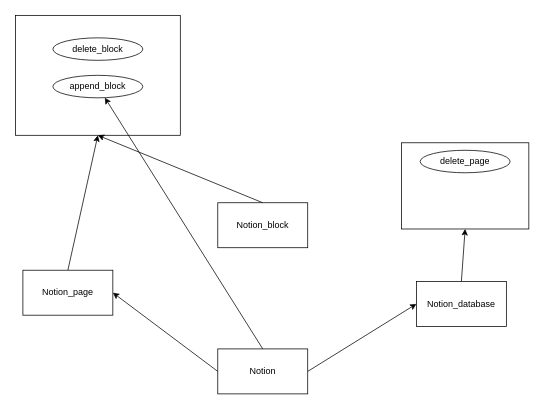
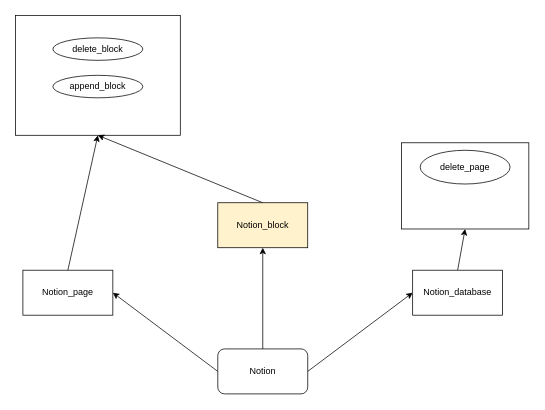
- <mxCell id="14" value="delete_page" style="ellipse;whiteSpace=wrap;html=1;" vertex="1" parent="1"><mxGeometry x="560" y="200" width="120" height="30" as="geometry" /></mxCell>
+ <mxCell id="14" value="delete_page" style="ellipse;whiteSpace=wrap;html=1;" vertex="1" parent="1"><mxGeometry x="560" y="200" width="120" height="45" as="geometry" /></mxCell>
- <mxCell id="4" style="edgeStyle=none;html=1;exitX=0.5;exitY=0;exitDx=0;exitDy=0;" edge="1" parent="1" source="7" target="15"><mxGeometry relative="1" as="geometry" /></mxCell>
+ <mxCell id="4" style="edgeStyle=none;html=1;exitX=0.5;exitY=0;exitDx=0;exitDy=0;entryX=0.5;entryY=1;entryDx=0;entryDy=0;" edge="1" parent="1" source="7" target="11"><mxGeometry relative="1" as="geometry" /></mxCell>
- <mxCell id="11" value="Notion_block" style="rounded=0;whiteSpace=wrap;html=1;" vertex="1" parent="1"><mxGeometry x="290" y="270" width="120" height="60" as="geometry" /></mxCell>
+ <mxCell id="11" value="Notion_block" style="rounded=0;whiteSpace=wrap;html=1;fillColor=#fff2cc;" vertex="1" parent="1"><mxGeometry x="290" y="270" width="120" height="60" as="geometry" /></mxCell>
- <mxCell id="9" value="Notion_database" style="rounded=0;whiteSpace=wrap;html=1;" vertex="1" parent="1"><mxGeometry x="555" y="375" width="120" height="60" as="geometry" /></mxCell>
+ <mxCell id="9" value="Notion_database" style="rounded=0;whiteSpace=wrap;html=1;" vertex="1" parent="1"><mxGeometry x="550" y="360" width="120" height="60" as="geometry" /></mxCell>
- <mxCell id="7" value="Notion" style="rounded=0;whiteSpace=wrap;html=1;" vertex="1" parent="1"><mxGeometry x="290" y="465" width="120" height="60" as="geometry" /></mxCell>
+ <mxCell id="7" value="Notion" style="whiteSpace=wrap;html=1;rounded=1;" vertex="1" parent="1"><mxGeometry x="290" y="465" width="120" height="60" as="geometry" /></mxCell>
